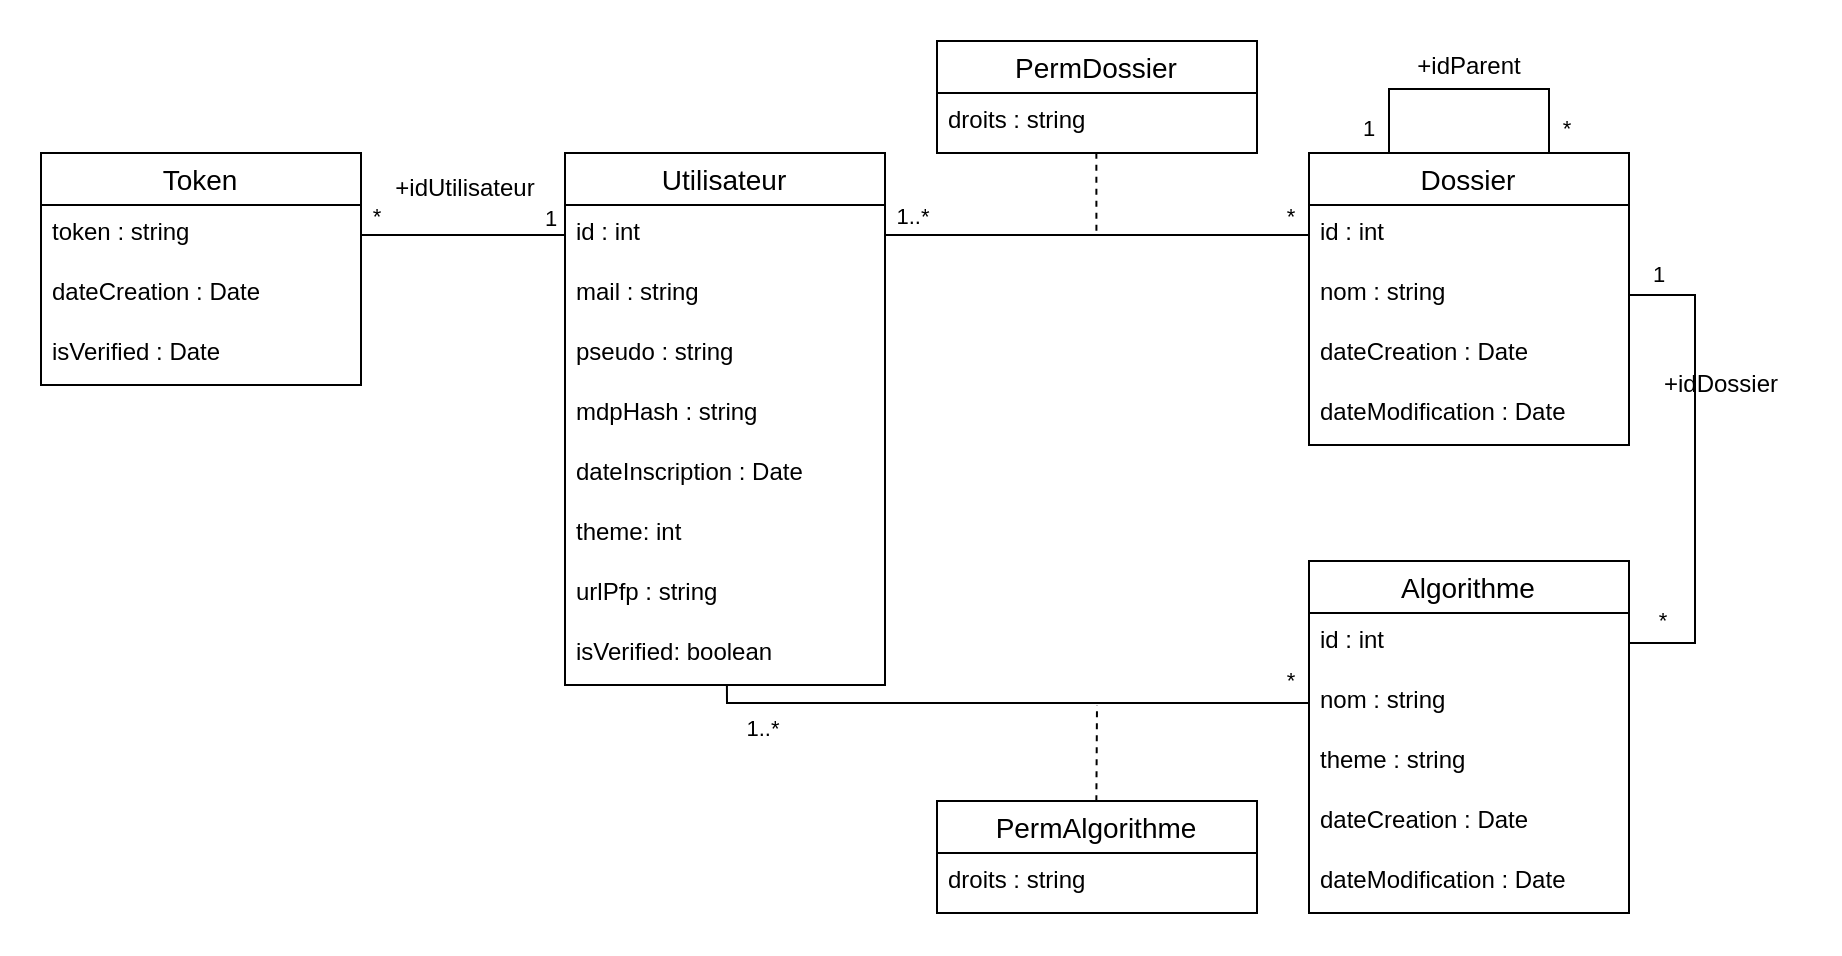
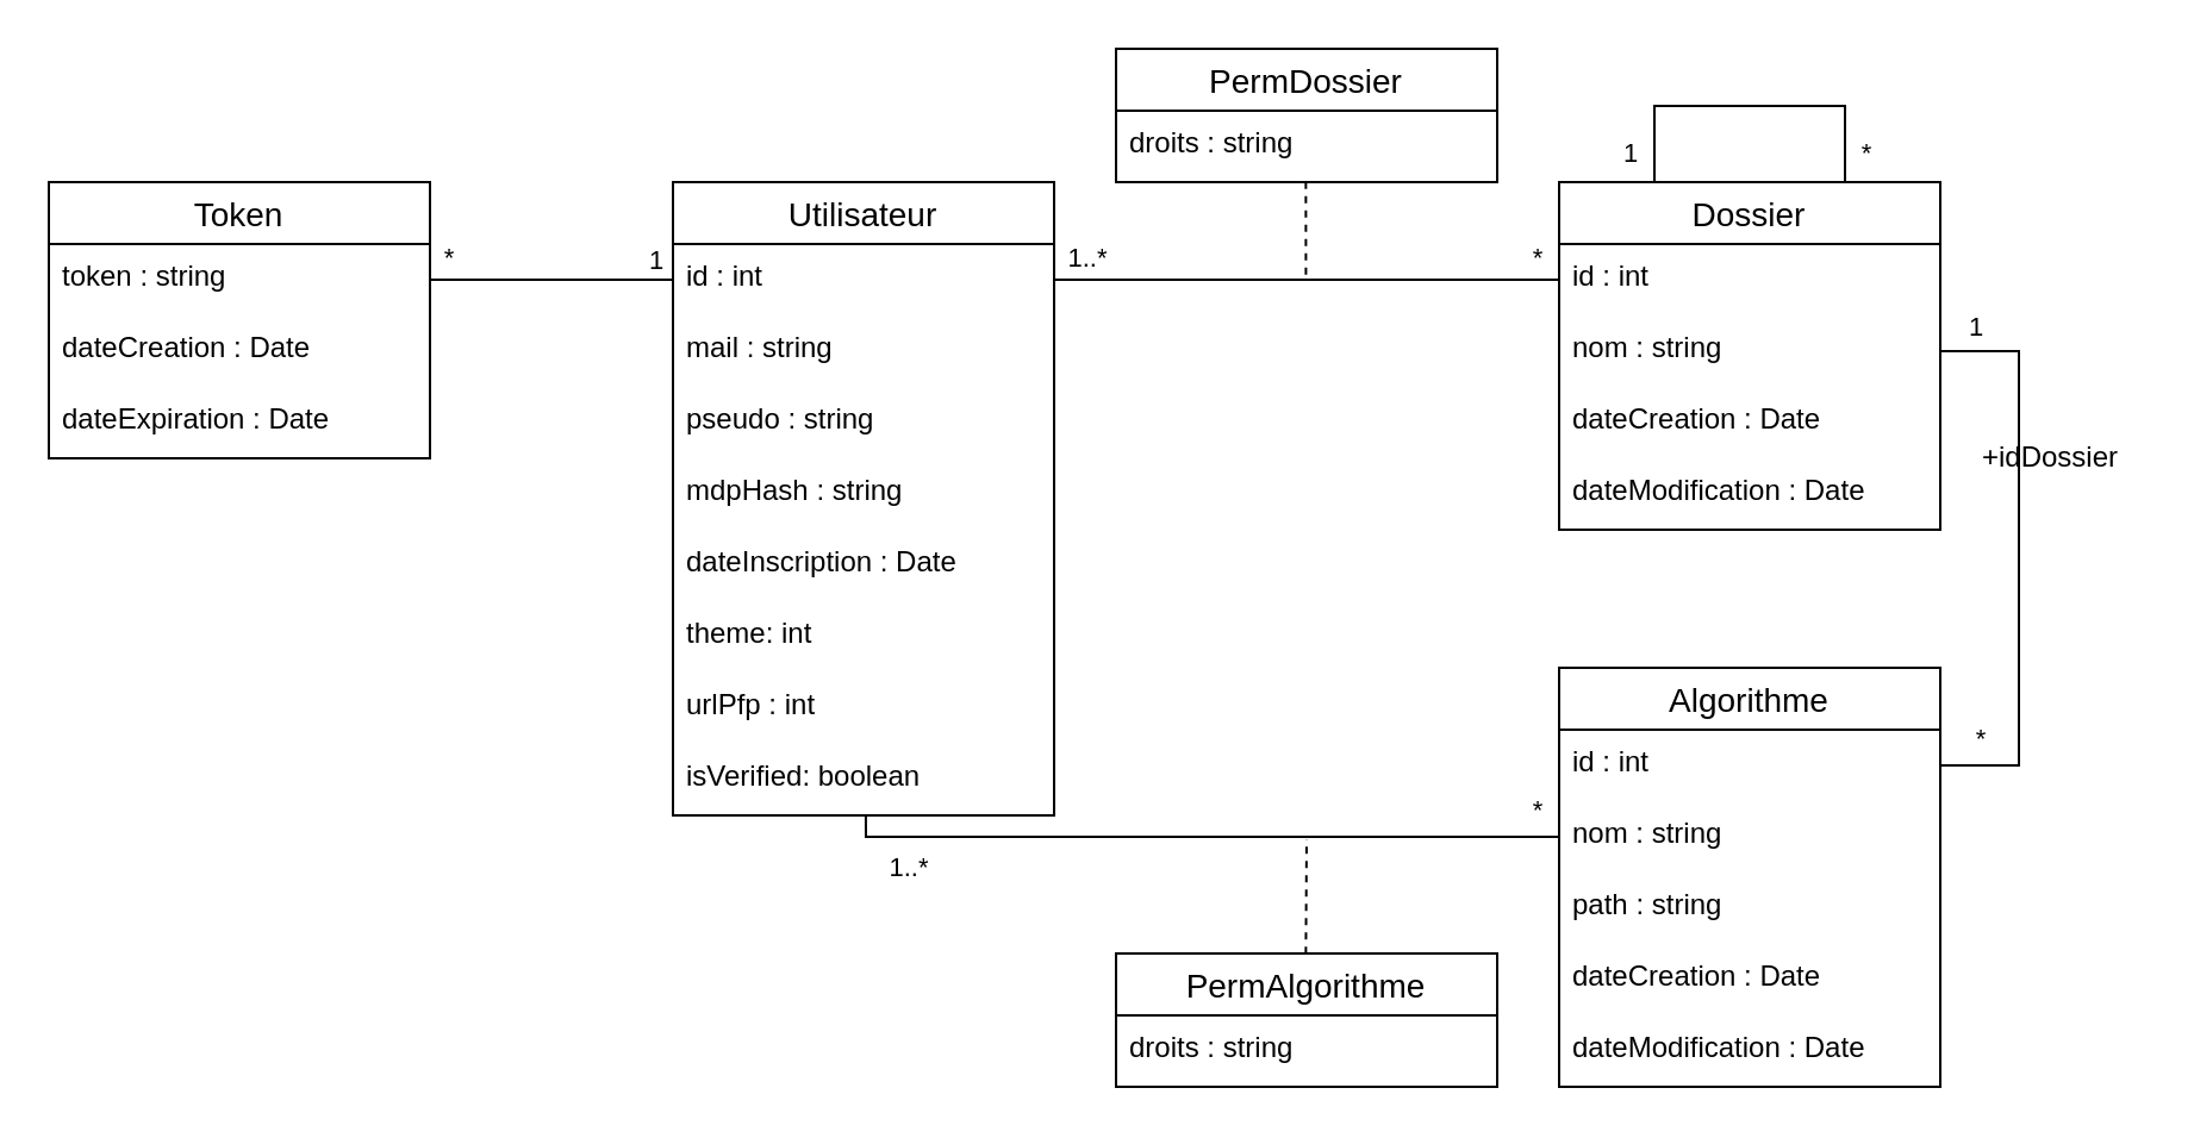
- <mxCell id="34" value="+idParent" style="text;html=1;align=center;verticalAlign=middle;resizable=0;points=[];autosize=1;strokeColor=none;fillColor=none;" parent="1" vertex="1"><mxGeometry x="698.5" y="20" width="71" height="26" as="geometry" /></mxCell>
- <mxCell id="49" value="+idUtilisateur" style="text;html=1;align=center;verticalAlign=middle;resizable=0;points=[];autosize=1;strokeColor=none;fillColor=none;" vertex="1" parent="1"><mxGeometry x="188" y="81" width="88" height="26" as="geometry" /></mxCell>
- <mxCell id="45" value="isVerified : Date" style="text;strokeColor=none;fillColor=none;spacingLeft=4;spacingRight=4;overflow=hidden;rotatable=0;points=[[0,0.5],[1,0.5]];portConstraint=eastwest;fontSize=12;whiteSpace=wrap;html=1;" parent="42" vertex="1"><mxGeometry y="86" width="160" height="30" as="geometry" /></mxCell>
+ <mxCell id="45" value="dateExpiration : Date" style="text;strokeColor=none;fillColor=none;spacingLeft=4;spacingRight=4;overflow=hidden;rotatable=0;points=[[0,0.5],[1,0.5]];portConstraint=eastwest;fontSize=12;whiteSpace=wrap;html=1;" parent="42" vertex="1"><mxGeometry y="86" width="160" height="30" as="geometry" /></mxCell>
- <mxCell id="9" value="urlPfp : string" style="text;strokeColor=none;fillColor=none;spacingLeft=4;spacingRight=4;overflow=hidden;rotatable=0;points=[[0,0.5],[1,0.5]];portConstraint=eastwest;fontSize=12;whiteSpace=wrap;html=1;" parent="2" vertex="1"><mxGeometry y="206" width="160" height="30" as="geometry" /></mxCell>
+ <mxCell id="9" value="urlPfp : int" style="text;strokeColor=none;fillColor=none;spacingLeft=4;spacingRight=4;overflow=hidden;rotatable=0;points=[[0,0.5],[1,0.5]];portConstraint=eastwest;fontSize=12;whiteSpace=wrap;html=1;" parent="2" vertex="1"><mxGeometry y="206" width="160" height="30" as="geometry" /></mxCell>
- <mxCell id="14" value="theme : string" style="text;strokeColor=none;fillColor=none;spacingLeft=4;spacingRight=4;overflow=hidden;rotatable=0;points=[[0,0.5],[1,0.5]];portConstraint=eastwest;fontSize=12;whiteSpace=wrap;html=1;" parent="11" vertex="1"><mxGeometry y="86" width="160" height="30" as="geometry" /></mxCell>
+ <mxCell id="14" value="path : string" style="text;strokeColor=none;fillColor=none;spacingLeft=4;spacingRight=4;overflow=hidden;rotatable=0;points=[[0,0.5],[1,0.5]];portConstraint=eastwest;fontSize=12;whiteSpace=wrap;html=1;" parent="11" vertex="1"><mxGeometry y="86" width="160" height="30" as="geometry" /></mxCell>
